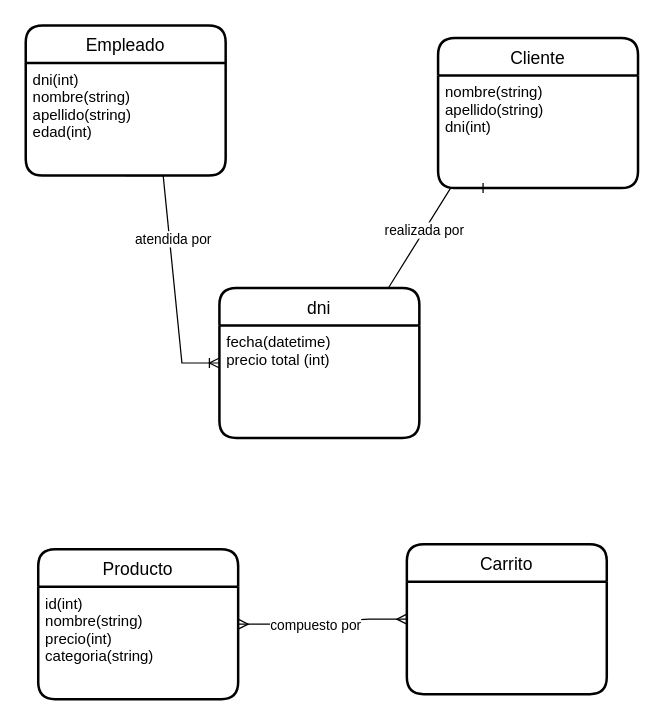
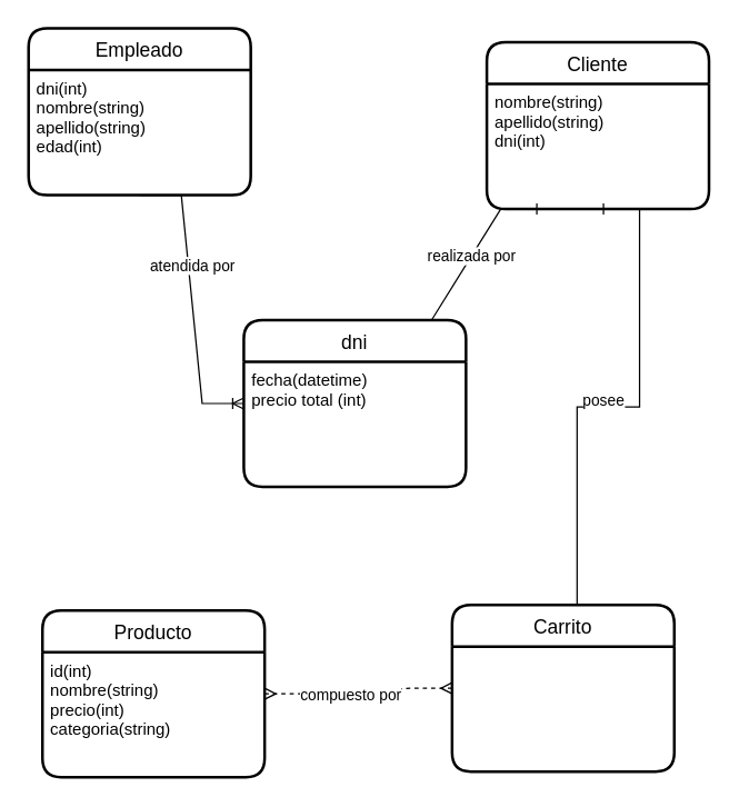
+ <mxCell id="13" value="" style="edgeStyle=entityRelationEdgeStyle;fontSize=12;html=1;endArrow=ERone;endFill=1;rounded=0;entryX=0.5;entryY=1;entryDx=0;entryDy=0;exitX=0.75;exitY=0;exitDx=0;exitDy=0;" parent="1" source="8" target="7" edge="1"><mxGeometry width="100" height="100" relative="1" as="geometry"><mxPoint x="230" y="320" as="sourcePoint" /><mxPoint x="330" y="220" as="targetPoint" /></mxGeometry></mxCell>
+ <mxCell id="14" value="&lt;div&gt;posee&lt;/div&gt;&lt;div&gt;&lt;br&gt;&lt;/div&gt;" style="edgeLabel;html=1;align=center;verticalAlign=middle;resizable=0;points=[];" parent="13" vertex="1" connectable="0"><mxGeometry x="-0.021" y="-2" relative="1" as="geometry"><mxPoint as="offset" /></mxGeometry></mxCell>
- <mxCell id="15" value="" style="edgeStyle=entityRelationEdgeStyle;fontSize=12;html=1;endArrow=ERmany;startArrow=ERmany;rounded=0;entryX=0;entryY=0.5;entryDx=0;entryDy=0;exitX=1;exitY=0.5;exitDx=0;exitDy=0;" parent="1" source="4" target="8" edge="1"><mxGeometry width="100" height="100" relative="1" as="geometry"><mxPoint x="200" y="520" as="sourcePoint" /><mxPoint x="300" y="420" as="targetPoint" /></mxGeometry></mxCell>
+ <mxCell id="15" value="" style="edgeStyle=entityRelationEdgeStyle;fontSize=12;html=1;endArrow=ERmany;startArrow=ERmany;rounded=0;entryX=0;entryY=0.5;entryDx=0;entryDy=0;exitX=1;exitY=0.5;exitDx=0;exitDy=0;dashed=1;" parent="1" source="4" target="8" edge="1"><mxGeometry width="100" height="100" relative="1" as="geometry"><mxPoint x="200" y="520" as="sourcePoint" /><mxPoint x="300" y="420" as="targetPoint" /></mxGeometry></mxCell>
